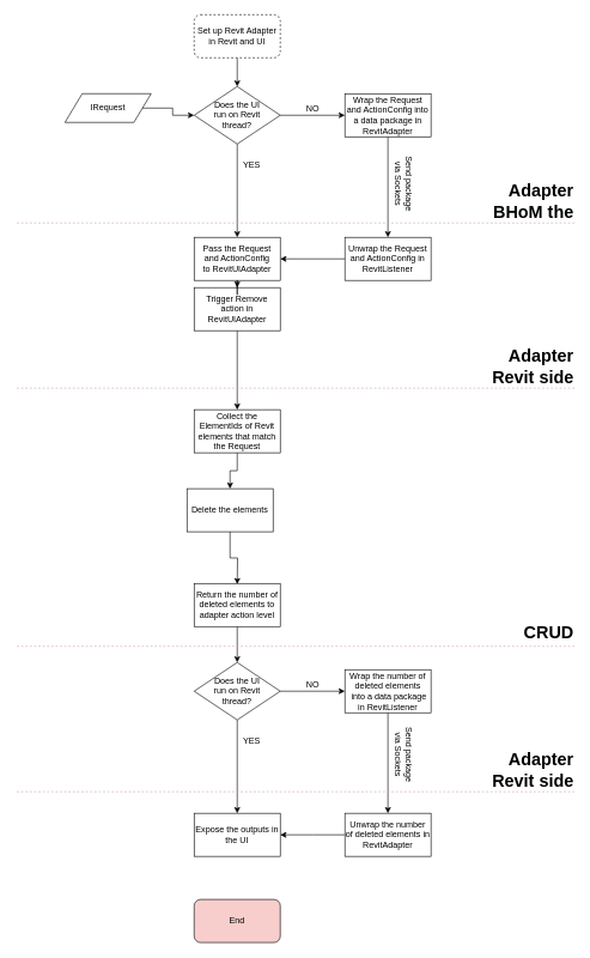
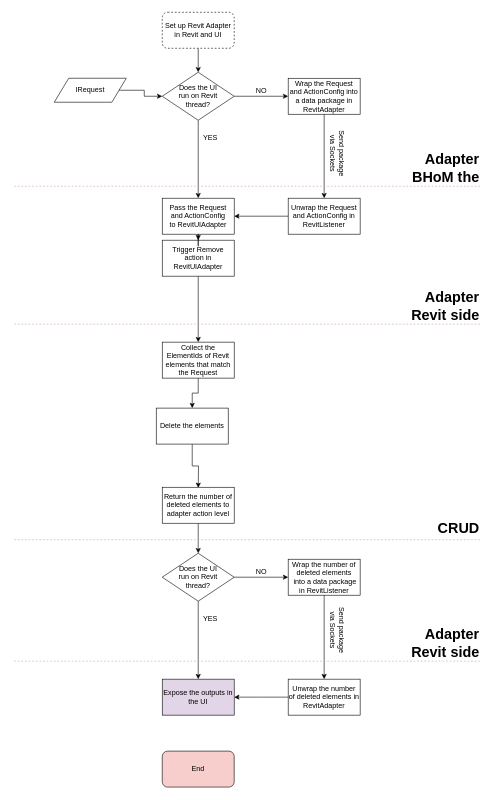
- <mxCell id="42" value="Expose the outputs in the UI" style="rounded=0;whiteSpace=wrap;html=1;" vertex="1" parent="1"><mxGeometry x="270" y="1132" width="120" height="60" as="geometry" /></mxCell>
+ <mxCell id="42" value="Expose the outputs in the UI" style="rounded=0;whiteSpace=wrap;html=1;fillColor=#e1d5e7;" vertex="1" parent="1"><mxGeometry x="270" y="1132" width="120" height="60" as="geometry" /></mxCell>
